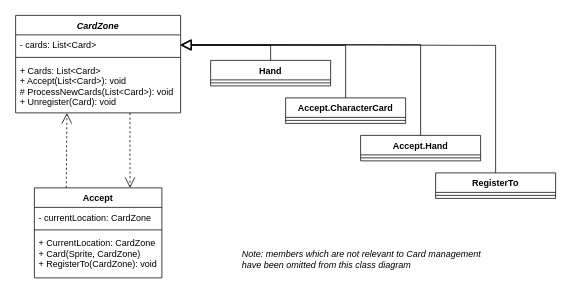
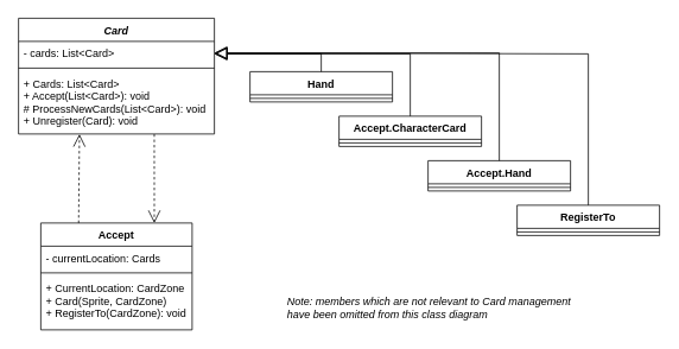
- <mxCell id="2" value="CardZone" style="swimlane;fontStyle=3;align=center;verticalAlign=top;childLayout=stackLayout;horizontal=1;startSize=26;horizontalStack=0;resizeParent=1;resizeParentMax=0;resizeLast=0;collapsible=1;marginBottom=0;" parent="1" vertex="1"><mxGeometry x="20" y="20" width="220" height="130" as="geometry" /></mxCell>
+ <mxCell id="2" value="Card" style="swimlane;fontStyle=3;align=center;verticalAlign=top;childLayout=stackLayout;horizontal=1;startSize=26;horizontalStack=0;resizeParent=1;resizeParentMax=0;resizeLast=0;collapsible=1;marginBottom=0;" parent="1" vertex="1"><mxGeometry x="20" y="20" width="220" height="130" as="geometry" /></mxCell>
- <mxCell id="8" value="- currentLocation: CardZone" style="text;strokeColor=none;fillColor=none;align=left;verticalAlign=top;spacingLeft=4;spacingRight=4;overflow=hidden;rotatable=0;points=[[0,0.5],[1,0.5]];portConstraint=eastwest;" parent="7" vertex="1"><mxGeometry y="26" width="170" height="26" as="geometry" /></mxCell>
+ <mxCell id="8" value="- currentLocation: Cards" style="text;strokeColor=none;fillColor=none;align=left;verticalAlign=top;spacingLeft=4;spacingRight=4;overflow=hidden;rotatable=0;points=[[0,0.5],[1,0.5]];portConstraint=eastwest;" parent="7" vertex="1"><mxGeometry y="26" width="170" height="26" as="geometry" /></mxCell>
